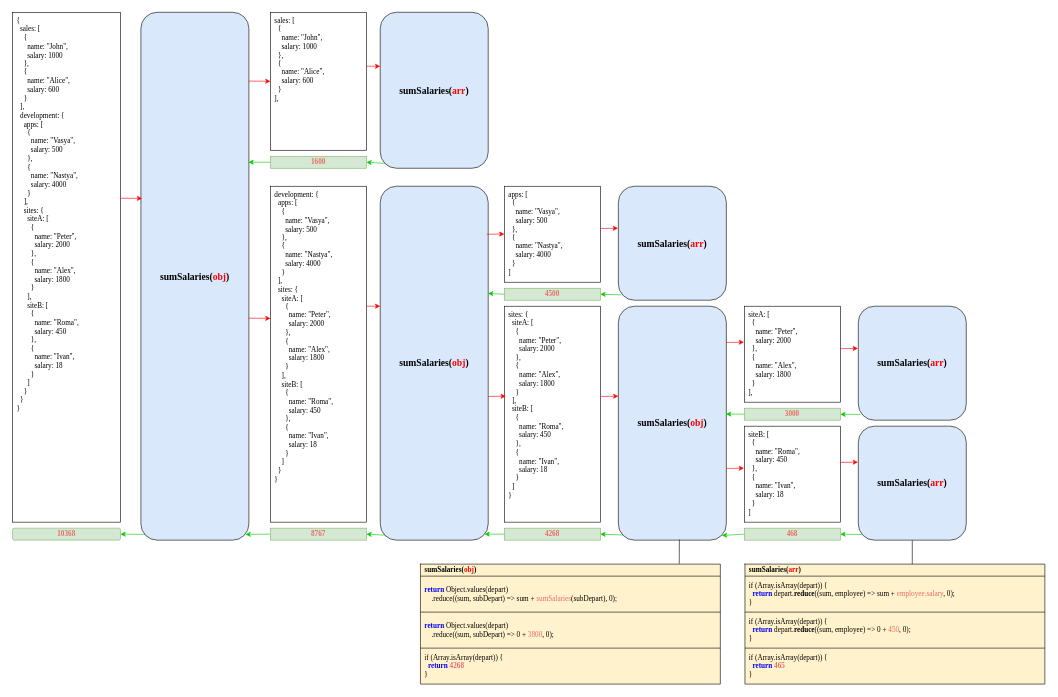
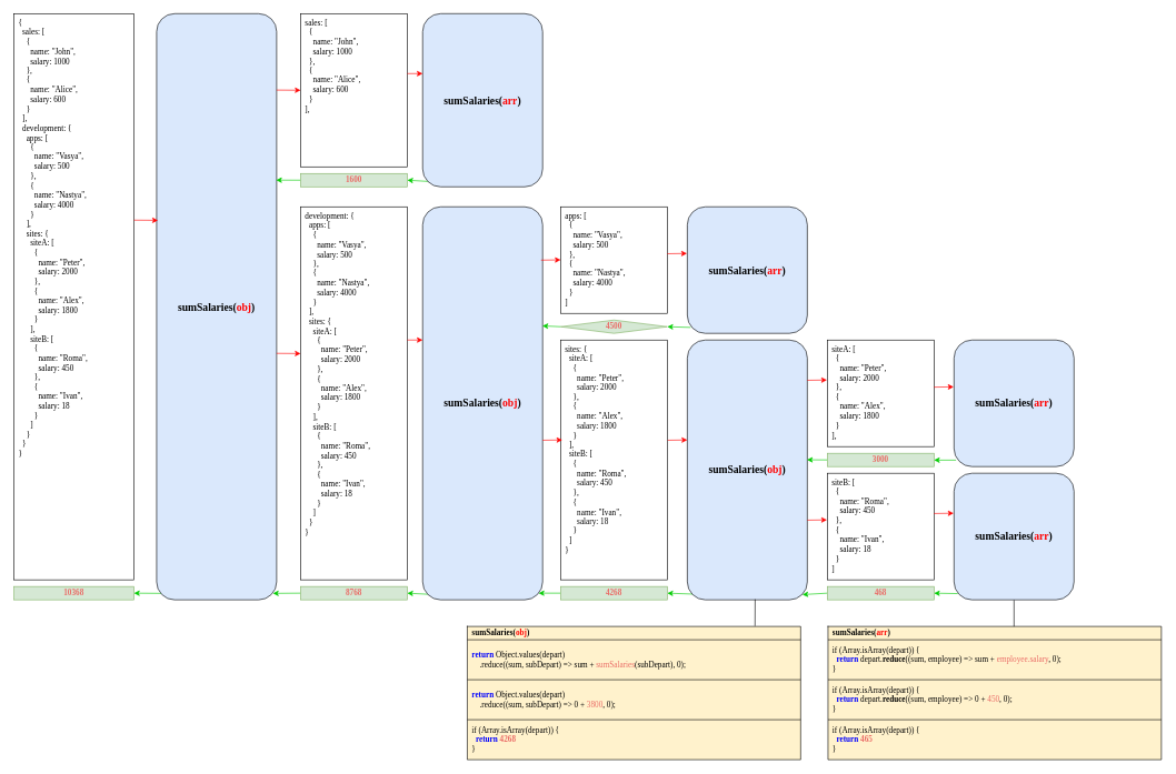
- <mxCell id="37" value="&lt;span style=&quot;color: rgb(234 , 107 , 102) ; font-family: &amp;#34;consolas&amp;#34; ; text-align: left&quot;&gt;4500&lt;/span&gt;" style="rounded=0;whiteSpace=wrap;html=1;shadow=0;fontFamily=Consolas;strokeColor=#82b366;align=center;spacingLeft=5;spacingRight=5;verticalAlign=middle;fillColor=#d5e8d4;fontStyle=1" parent="1" vertex="1"><mxGeometry x="840" y="480" width="160" height="20" as="geometry" /></mxCell>
+ <mxCell id="37" value="&lt;span style=&quot;color: rgb(234 , 107 , 102) ; font-family: &amp;#34;consolas&amp;#34; ; text-align: left&quot;&gt;4500&lt;/span&gt;" style="rhombus;whiteSpace=wrap;html=1;shadow=0;fontFamily=Consolas;strokeColor=#82b366;align=center;spacingLeft=5;spacingRight=5;verticalAlign=middle;fillColor=#d5e8d4;fontStyle=1;" parent="1" vertex="1"><mxGeometry x="840" y="480" width="160" height="20" as="geometry" /></mxCell>
- <mxCell id="45" value="&lt;div style=&quot;text-align: left&quot;&gt;&lt;span&gt;&lt;font color=&quot;#ea6b66&quot; face=&quot;consolas&quot;&gt;10368&lt;/font&gt;&lt;/span&gt;&lt;/div&gt;" style="whiteSpace=wrap;html=1;shadow=0;fontFamily=Consolas;strokeColor=#82b366;align=center;spacingLeft=5;spacingRight=5;verticalAlign=middle;fillColor=#d5e8d4;fontStyle=1;rounded=1;" parent="1" vertex="1"><mxGeometry x="20" y="880" width="180" height="20" as="geometry" /></mxCell>
+ <mxCell id="45" value="&lt;div style=&quot;text-align: left&quot;&gt;&lt;span&gt;&lt;font color=&quot;#ea6b66&quot; face=&quot;consolas&quot;&gt;10368&lt;/font&gt;&lt;/span&gt;&lt;/div&gt;" style="rounded=0;whiteSpace=wrap;html=1;shadow=0;fontFamily=Consolas;strokeColor=#82b366;align=center;spacingLeft=5;spacingRight=5;verticalAlign=middle;fillColor=#d5e8d4;fontStyle=1" parent="1" vertex="1"><mxGeometry x="20" y="880" width="180" height="20" as="geometry" /></mxCell>
- <mxCell id="23" value="&lt;span style=&quot;color: rgb(234 , 107 , 102) ; font-family: &amp;#34;consolas&amp;#34; ; text-align: left&quot;&gt;8767&lt;/span&gt;" style="rounded=0;whiteSpace=wrap;html=1;shadow=0;fontFamily=Consolas;strokeColor=#82b366;align=center;spacingLeft=5;spacingRight=5;verticalAlign=middle;fillColor=#d5e8d4;fontStyle=1" parent="1" vertex="1"><mxGeometry x="450" y="880" width="160" height="20" as="geometry" /></mxCell>
+ <mxCell id="23" value="&lt;span style=&quot;color: rgb(234 , 107 , 102) ; font-family: &amp;#34;consolas&amp;#34; ; text-align: left&quot;&gt;8768&lt;/span&gt;" style="rounded=0;whiteSpace=wrap;html=1;shadow=0;fontFamily=Consolas;strokeColor=#82b366;align=center;spacingLeft=5;spacingRight=5;verticalAlign=middle;fillColor=#d5e8d4;fontStyle=1" parent="1" vertex="1"><mxGeometry x="450" y="880" width="160" height="20" as="geometry" /></mxCell>
